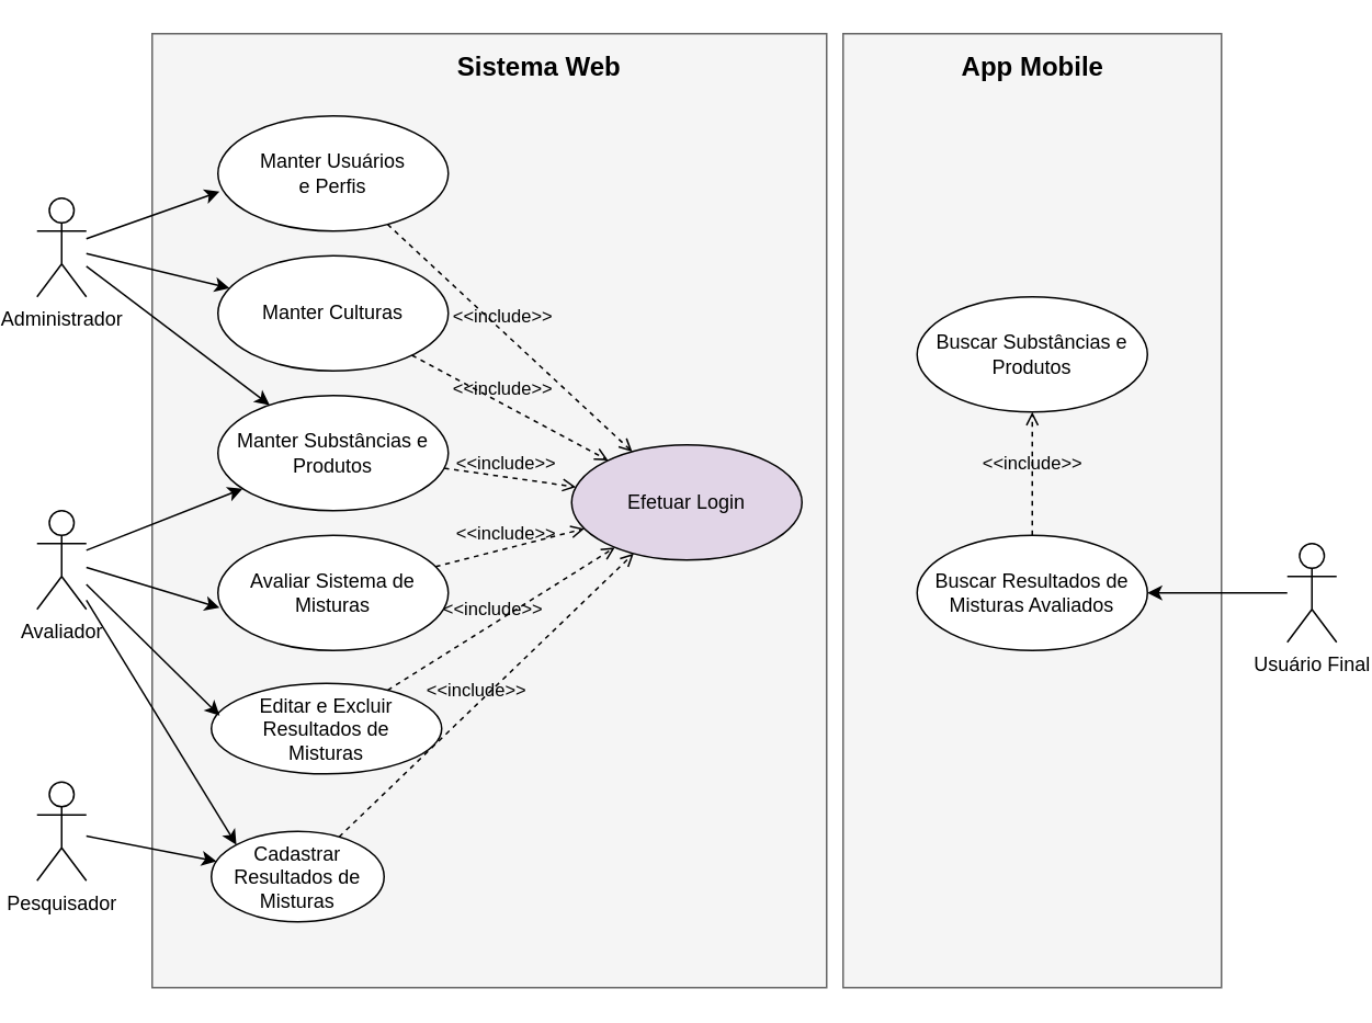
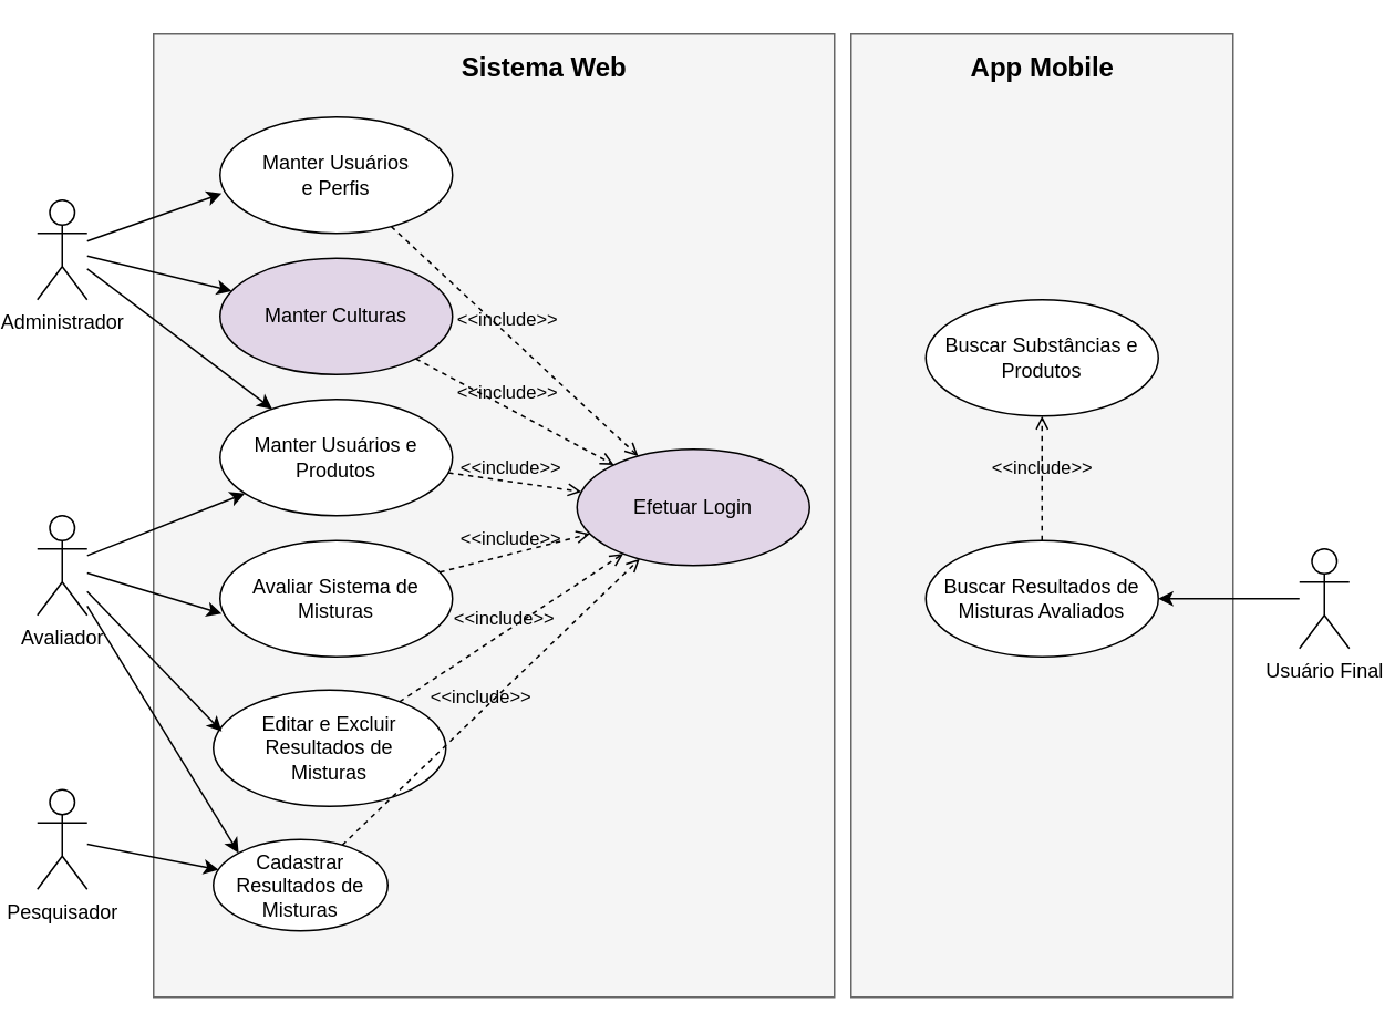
- <mxCell id="8" value="Manter Culturas" style="ellipse;whiteSpace=wrap;html=1;" vertex="1" parent="1"><mxGeometry x="130" y="155" width="140" height="70" as="geometry" /></mxCell>
+ <mxCell id="8" value="Manter Culturas" style="ellipse;whiteSpace=wrap;html=1;fillColor=#e1d5e7;" vertex="1" parent="1"><mxGeometry x="130" y="155" width="140" height="70" as="geometry" /></mxCell>
- <mxCell id="10" value="Manter Substâncias e Produtos" style="ellipse;whiteSpace=wrap;html=1;" vertex="1" parent="1"><mxGeometry x="130" y="240" width="140" height="70" as="geometry" /></mxCell>
+ <mxCell id="10" value="Manter Usuários e Produtos" style="ellipse;whiteSpace=wrap;html=1;" vertex="1" parent="1"><mxGeometry x="130" y="240" width="140" height="70" as="geometry" /></mxCell>
- <mxCell id="12" value="Editar e Excluir Resultados de &lt;br&gt;Misturas" style="ellipse;whiteSpace=wrap;html=1;" vertex="1" parent="1"><mxGeometry x="126" y="415" width="140" height="55" as="geometry" /></mxCell>
+ <mxCell id="12" value="Editar e Excluir Resultados de &lt;br&gt;Misturas" style="ellipse;whiteSpace=wrap;html=1;" vertex="1" parent="1"><mxGeometry x="126" y="415" width="140" height="70" as="geometry" /></mxCell>
